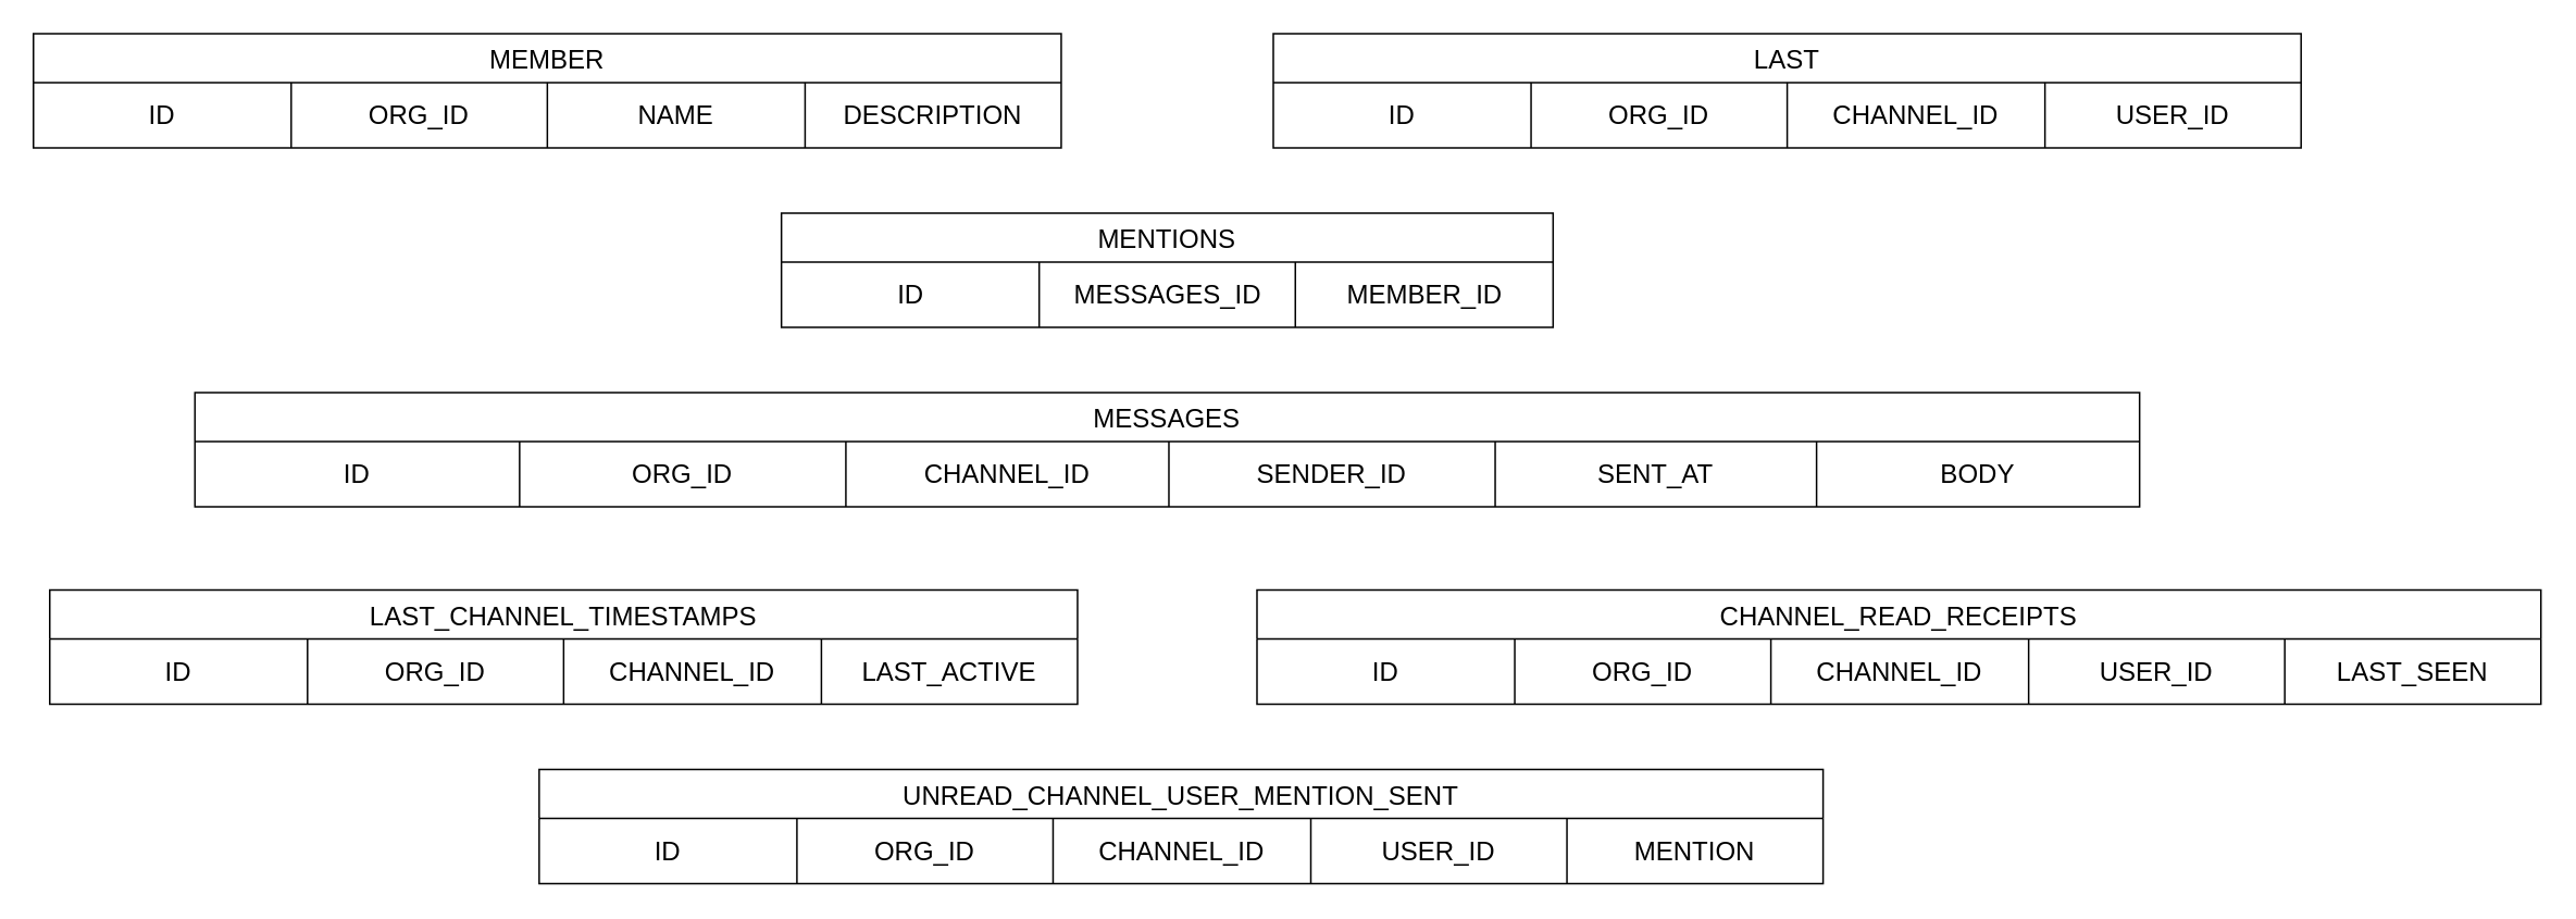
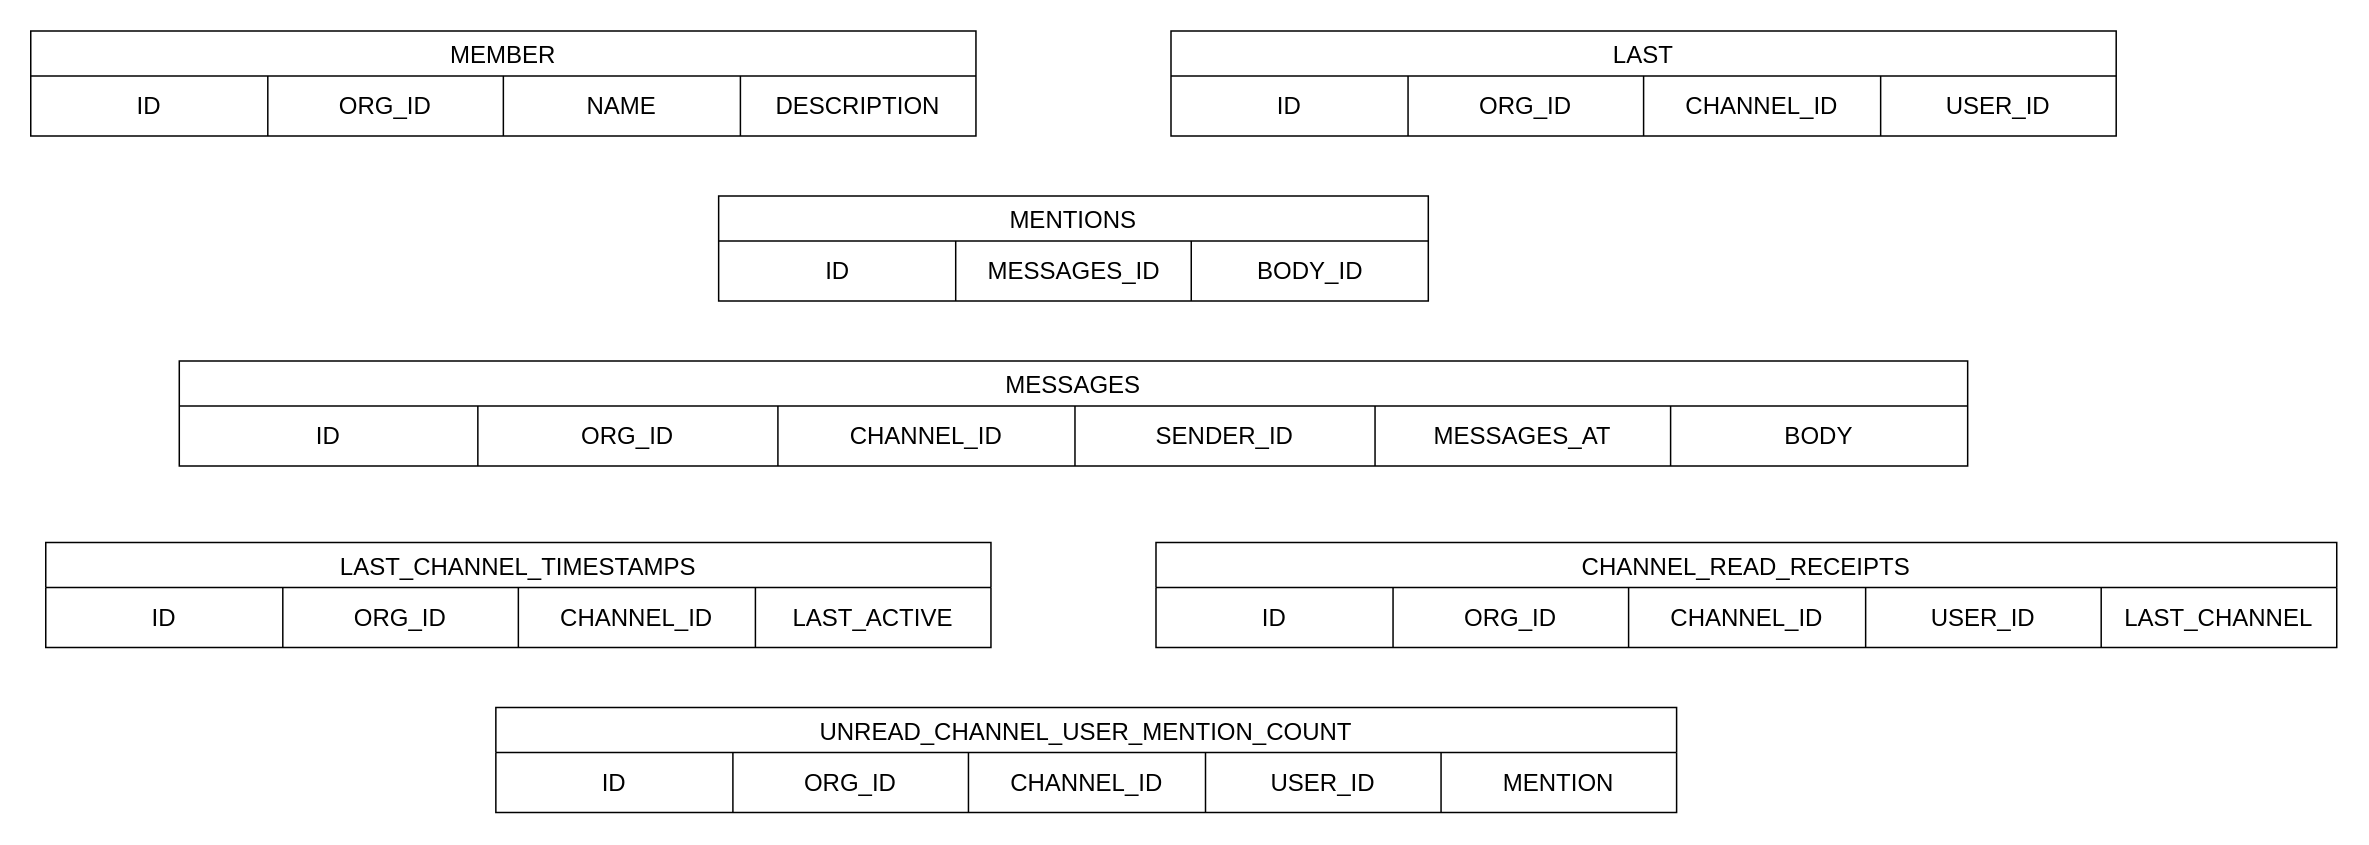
- <mxCell id="26" value="MEMBER_ID" style="shape=partialRectangle;html=1;whiteSpace=wrap;connectable=0;strokeColor=inherit;overflow=hidden;fillColor=none;top=0;left=0;bottom=0;right=0;pointerEvents=1;fontSize=16;" vertex="1" parent="23"><mxGeometry x="315" width="158" height="40" as="geometry"><mxRectangle width="158" height="40" as="alternateBounds" /></mxGeometry></mxCell>
+ <mxCell id="26" value="BODY_ID" style="shape=partialRectangle;html=1;whiteSpace=wrap;connectable=0;strokeColor=inherit;overflow=hidden;fillColor=none;top=0;left=0;bottom=0;right=0;pointerEvents=1;fontSize=16;" vertex="1" parent="23"><mxGeometry x="315" width="158" height="40" as="geometry"><mxRectangle width="158" height="40" as="alternateBounds" /></mxGeometry></mxCell>
- <mxCell id="14" value="SENT_AT" style="shape=partialRectangle;html=1;whiteSpace=wrap;connectable=0;strokeColor=inherit;overflow=hidden;fillColor=none;top=0;left=0;bottom=0;right=0;pointerEvents=1;fontSize=16;" parent="9" vertex="1"><mxGeometry x="797" width="197" height="40" as="geometry"><mxRectangle width="197" height="40" as="alternateBounds" /></mxGeometry></mxCell>
+ <mxCell id="14" value="MESSAGES_AT" style="shape=partialRectangle;html=1;whiteSpace=wrap;connectable=0;strokeColor=inherit;overflow=hidden;fillColor=none;top=0;left=0;bottom=0;right=0;pointerEvents=1;fontSize=16;" parent="9" vertex="1"><mxGeometry x="797" width="197" height="40" as="geometry"><mxRectangle width="197" height="40" as="alternateBounds" /></mxGeometry></mxCell>
- <mxCell id="39" value="LAST_SEEN" style="shape=partialRectangle;html=1;whiteSpace=wrap;connectable=0;strokeColor=inherit;overflow=hidden;fillColor=none;top=0;left=0;bottom=0;right=0;pointerEvents=1;fontSize=16;" vertex="1" parent="34"><mxGeometry x="630" width="157" height="40" as="geometry"><mxRectangle width="157" height="40" as="alternateBounds" /></mxGeometry></mxCell>
+ <mxCell id="39" value="LAST_CHANNEL" style="shape=partialRectangle;html=1;whiteSpace=wrap;connectable=0;strokeColor=inherit;overflow=hidden;fillColor=none;top=0;left=0;bottom=0;right=0;pointerEvents=1;fontSize=16;" vertex="1" parent="34"><mxGeometry x="630" width="157" height="40" as="geometry"><mxRectangle width="157" height="40" as="alternateBounds" /></mxGeometry></mxCell>
- <mxCell id="40" value="UNREAD_CHANNEL_USER_MENTION_SENT" style="shape=table;startSize=30;container=1;collapsible=0;childLayout=tableLayout;strokeColor=default;fontSize=16;" vertex="1" parent="1"><mxGeometry x="330" y="471" width="787" height="70" as="geometry" /></mxCell>
+ <mxCell id="40" value="UNREAD_CHANNEL_USER_MENTION_COUNT" style="shape=table;startSize=30;container=1;collapsible=0;childLayout=tableLayout;strokeColor=default;fontSize=16;" vertex="1" parent="1"><mxGeometry x="330" y="471" width="787" height="70" as="geometry" /></mxCell>
